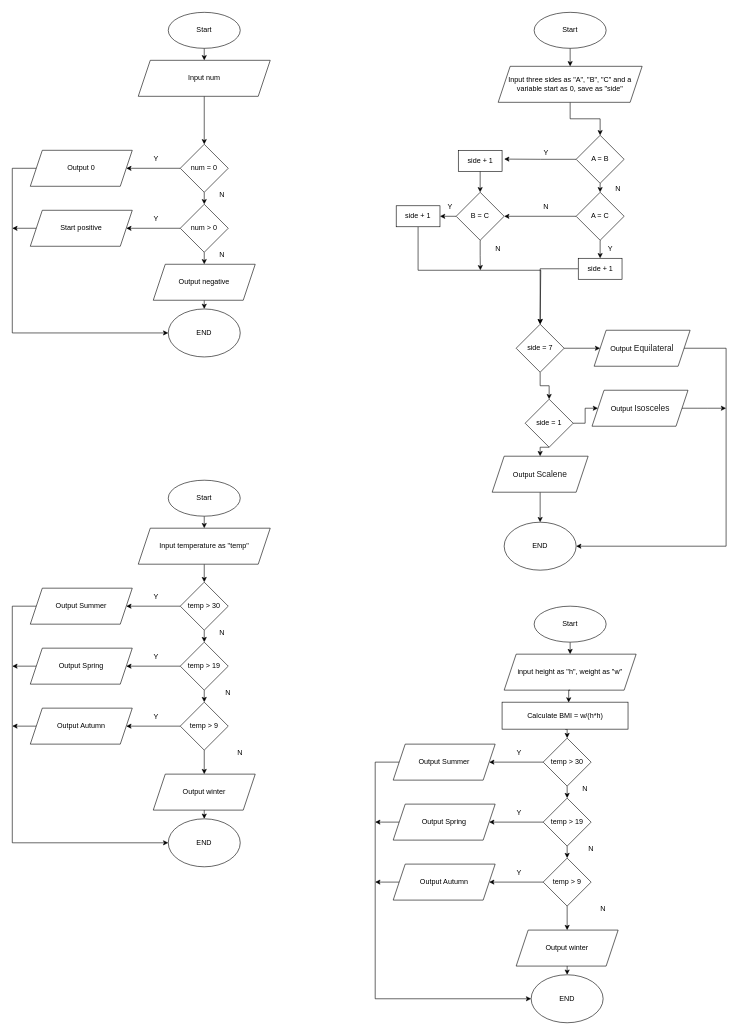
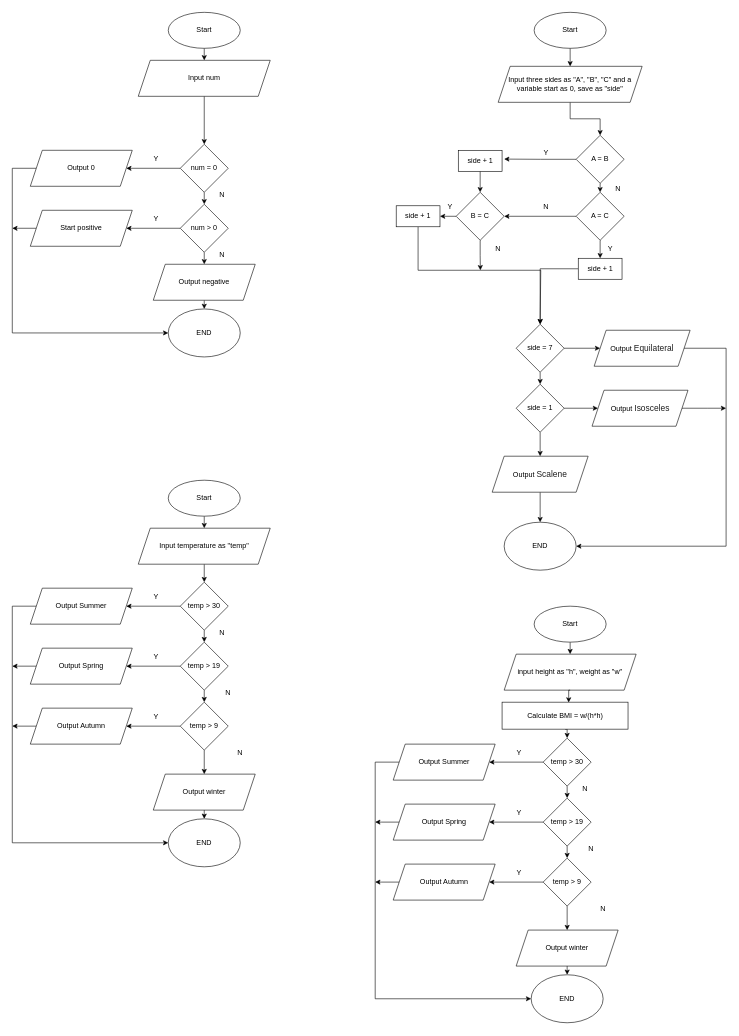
- <mxCell id="48" value="side = 1" style="rhombus;whiteSpace=wrap;html=1;" vertex="1" parent="1"><mxGeometry x="875" y="665" width="80" height="80" as="geometry" /></mxCell>
+ <mxCell id="48" value="side = 1" style="rhombus;whiteSpace=wrap;html=1;" vertex="1" parent="1"><mxGeometry x="860" y="640" width="80" height="80" as="geometry" /></mxCell>
